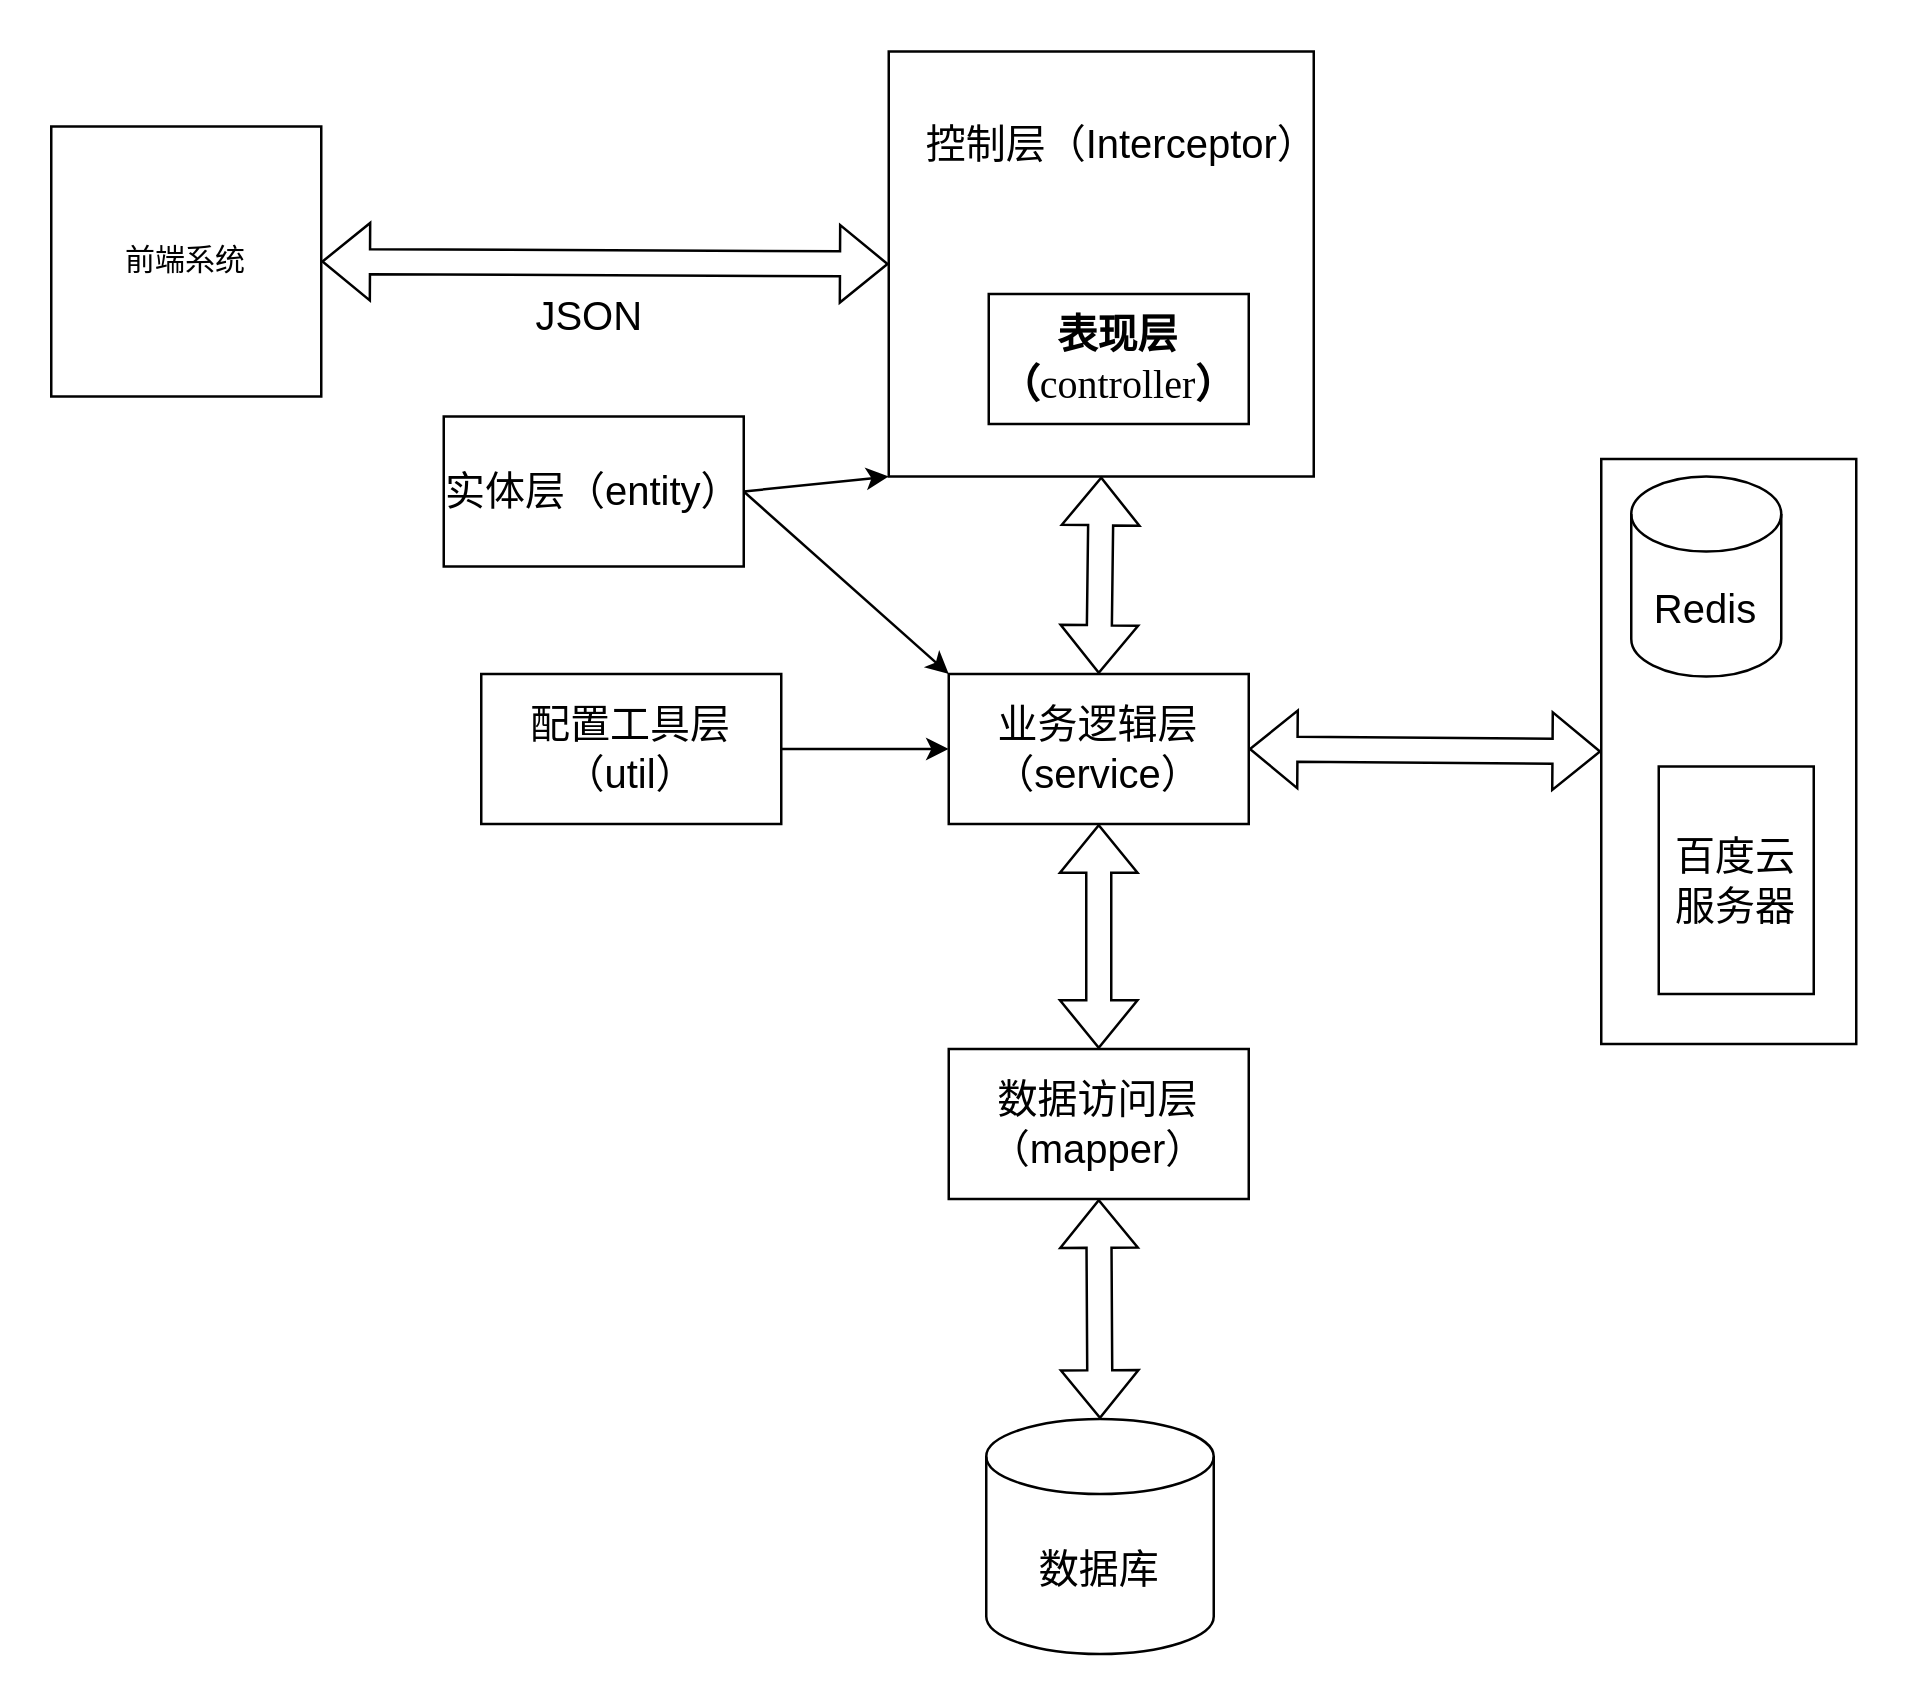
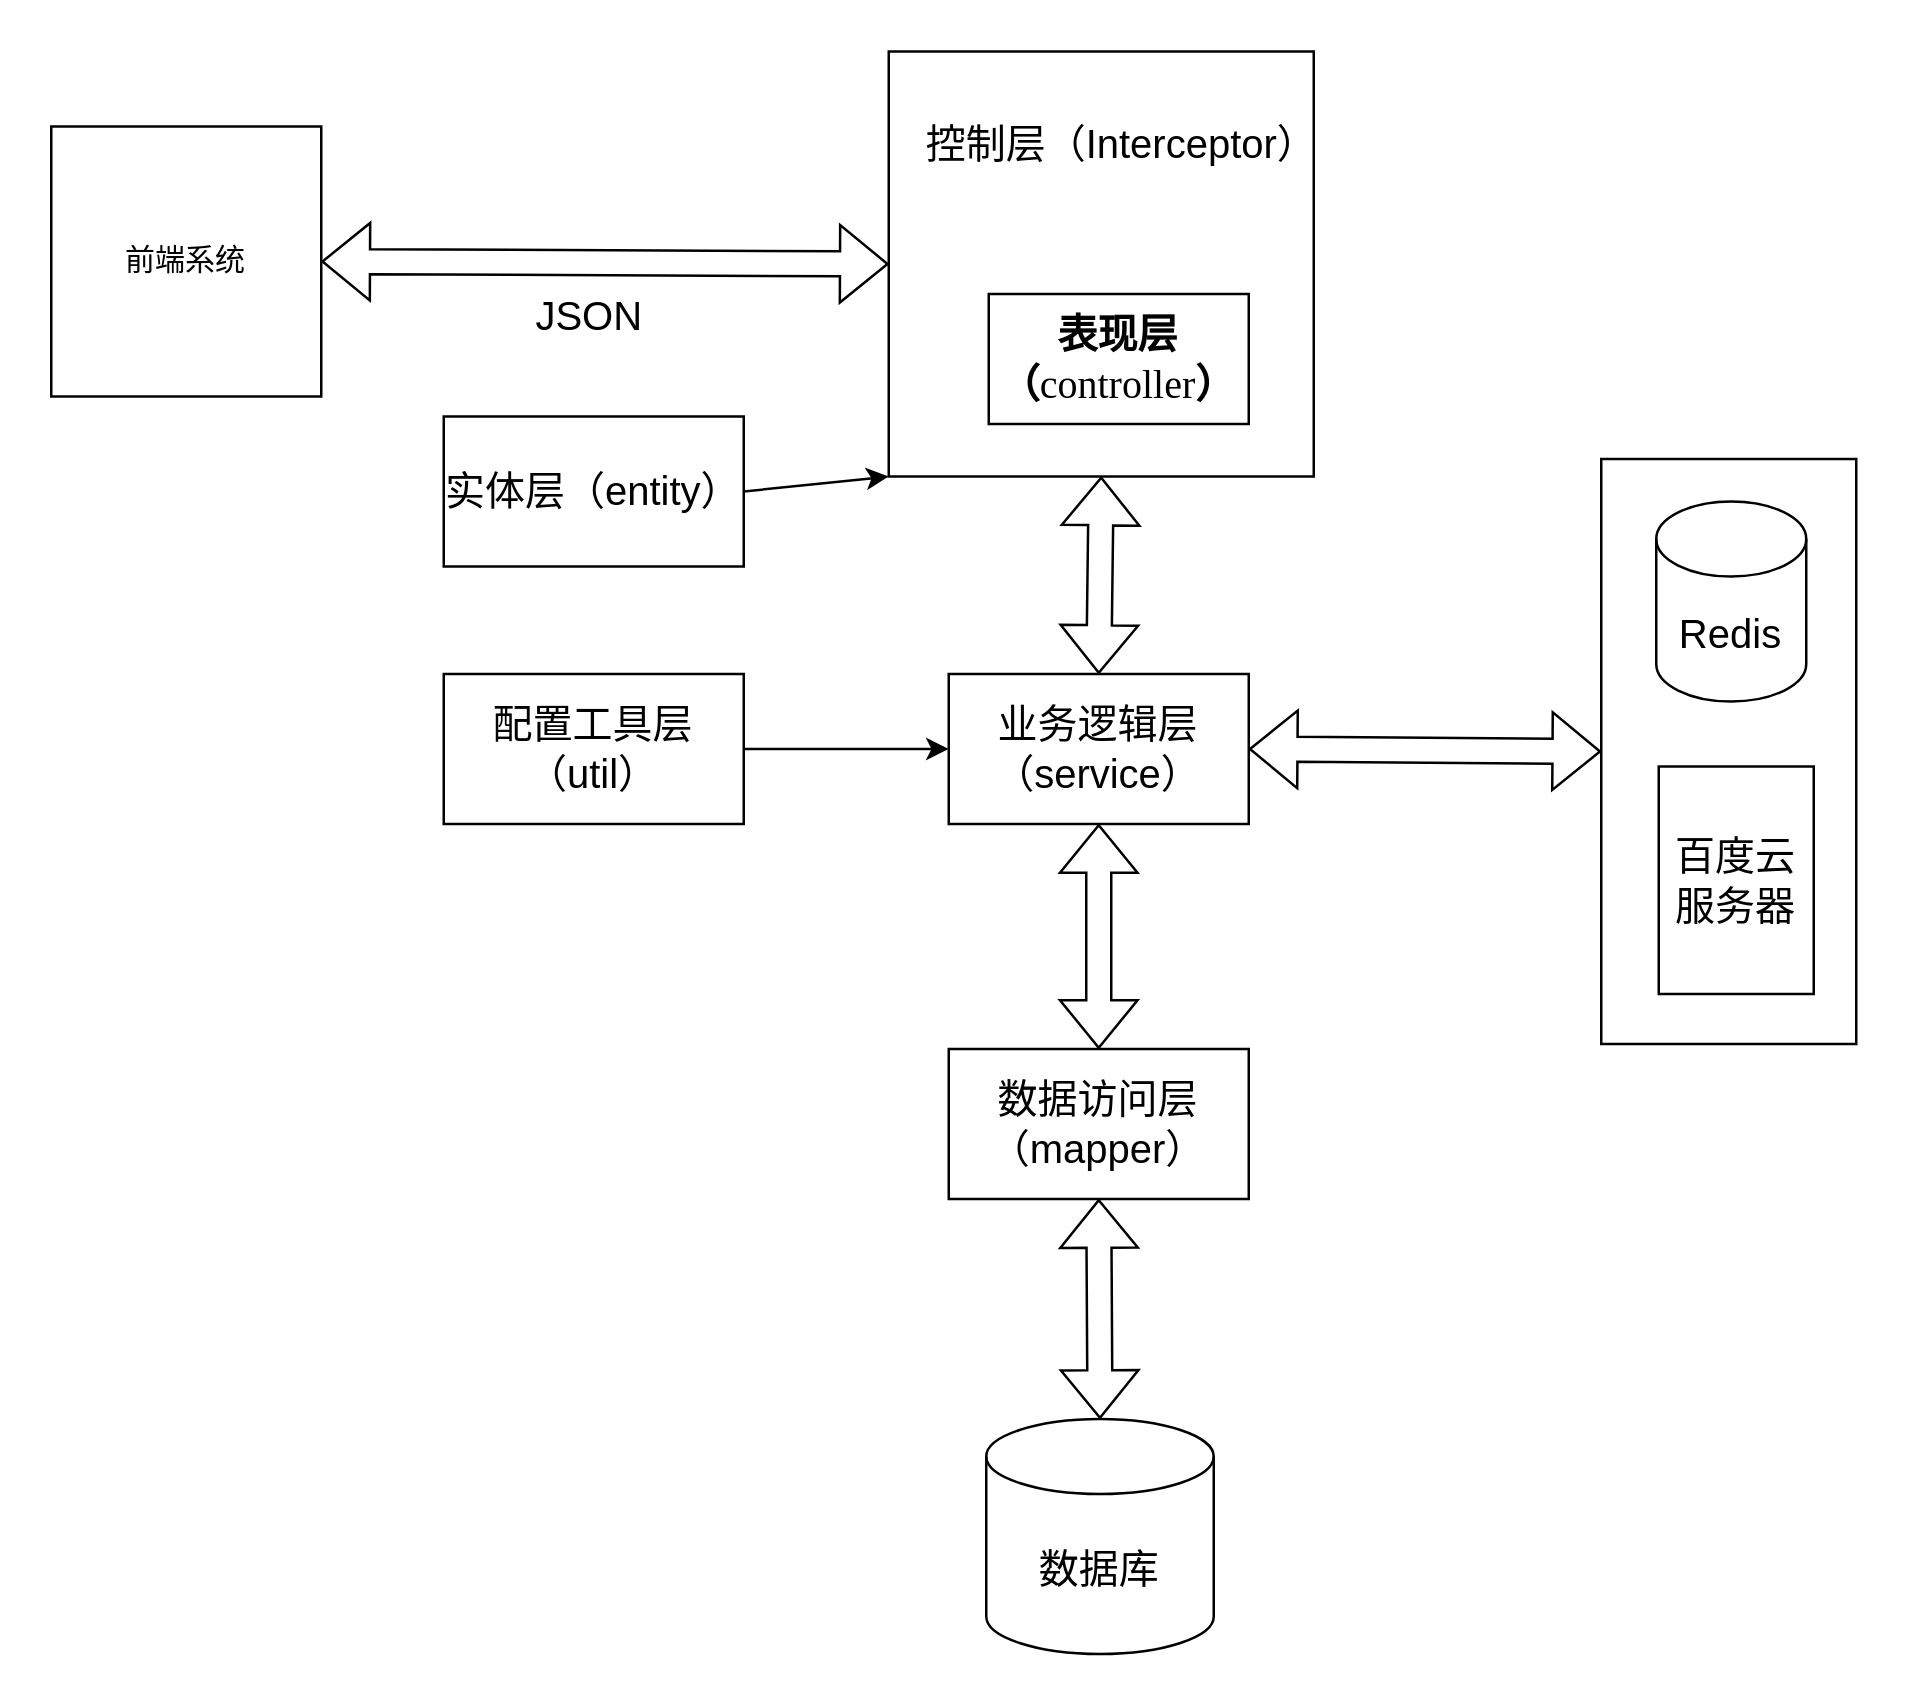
- <mxCell id="17" value="Redis" style="shape=cylinder3;whiteSpace=wrap;html=1;boundedLbl=1;backgroundOutline=1;size=15;strokeColor=#000000;fontSize=16;fontColor=#000000;" vertex="1" parent="15"><mxGeometry x="12" y="7" width="60" height="80" as="geometry" /></mxCell>
+ <mxCell id="17" value="Redis" style="shape=cylinder3;whiteSpace=wrap;html=1;boundedLbl=1;backgroundOutline=1;size=15;strokeColor=#000000;fontSize=16;fontColor=#000000;" vertex="1" parent="15"><mxGeometry x="22" y="17" width="60" height="80" as="geometry" /></mxCell>
- <mxCell id="9" style="edgeStyle=none;rounded=0;html=1;exitX=1;exitY=0.5;exitDx=0;exitDy=0;entryX=0;entryY=0;entryDx=0;entryDy=0;strokeColor=#000000;fontSize=16;fontColor=#000000;" edge="1" parent="1" source="11" target="6"><mxGeometry relative="1" as="geometry" /></mxCell>
- <mxCell id="13" value="&lt;span style=&quot;font-size: 16px;&quot;&gt;配置工具层（util）&lt;/span&gt;" style="whiteSpace=wrap;html=1;fontColor=#000000;" vertex="1" parent="1"><mxGeometry x="192" y="269" width="120" height="60" as="geometry" /></mxCell>
+ <mxCell id="13" value="&lt;span style=&quot;font-size: 16px;&quot;&gt;配置工具层（util）&lt;/span&gt;" style="whiteSpace=wrap;html=1;fontColor=#000000;" vertex="1" parent="1"><mxGeometry x="177" y="269" width="120" height="60" as="geometry" /></mxCell>
